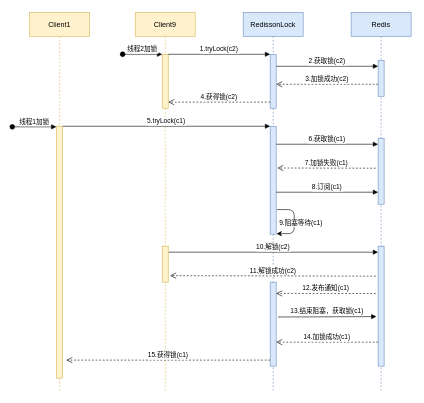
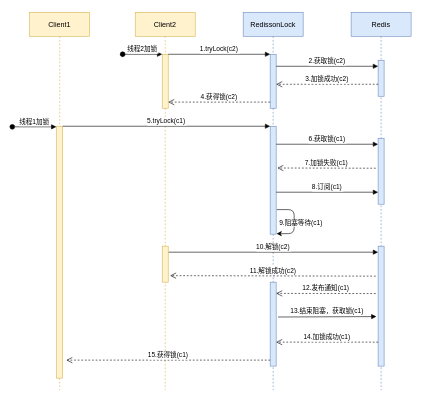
- <mxCell id="9" value="Client9" style="shape=umlLifeline;perimeter=lifelinePerimeter;container=1;collapsible=0;recursiveResize=0;rounded=0;shadow=0;strokeWidth=1;fillColor=#fff2cc;strokeColor=#d6b656;" parent="1" vertex="1"><mxGeometry x="225" y="20" width="100" height="630" as="geometry" /></mxCell>
+ <mxCell id="9" value="Client2" style="shape=umlLifeline;perimeter=lifelinePerimeter;container=1;collapsible=0;recursiveResize=0;rounded=0;shadow=0;strokeWidth=1;fillColor=#fff2cc;strokeColor=#d6b656;" parent="1" vertex="1"><mxGeometry x="225" y="20" width="100" height="630" as="geometry" /></mxCell>
